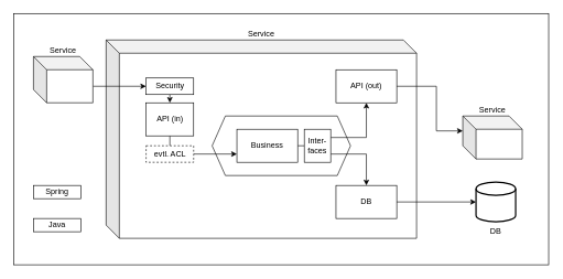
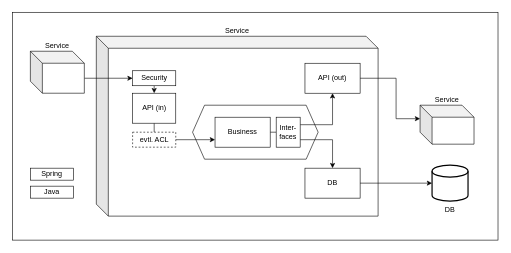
- <mxCell id="25" value="Java" style="rounded=0;whiteSpace=wrap;html=1;labelPosition=center;verticalLabelPosition=middle;align=center;verticalAlign=middle;strokeColor=light-dark(#000000,#009900);" parent="1" vertex="1"><mxGeometry x="50" y="330" width="72" height="20" as="geometry" /></mxCell>
+ <mxCell id="25" value="Java" style="rounded=0;whiteSpace=wrap;html=1;labelPosition=center;verticalLabelPosition=middle;align=center;verticalAlign=middle;strokeColor=light-dark(#000000,#009900);" parent="1" vertex="1"><mxGeometry x="50" y="310" width="72" height="20" as="geometry" /></mxCell>
